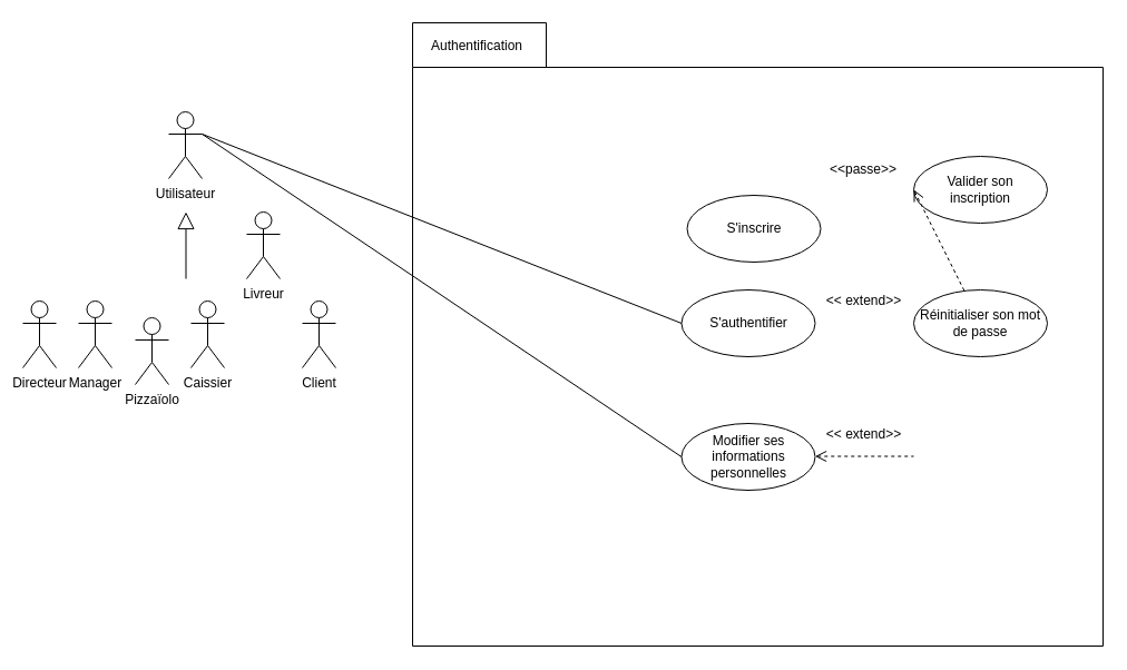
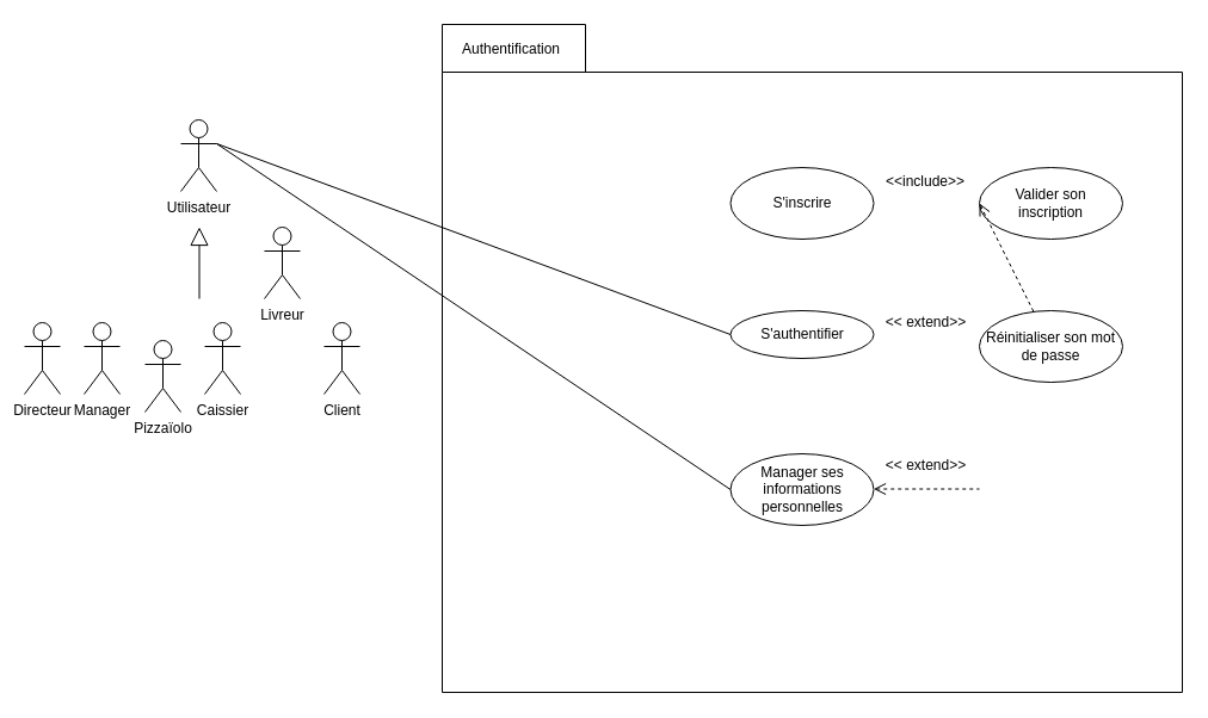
- <mxCell id="10" value="&amp;lt;&amp;lt;passe&amp;gt;&amp;gt;" style="text;html=1;strokeColor=none;fillColor=none;align=center;verticalAlign=middle;whiteSpace=wrap;rounded=0;" parent="2" vertex="1"><mxGeometry x="385" y="122" width="40" height="20" as="geometry" /></mxCell>
+ <mxCell id="10" value="&amp;lt;&amp;lt;include&amp;gt;&amp;gt;" style="text;html=1;strokeColor=none;fillColor=none;align=center;verticalAlign=middle;whiteSpace=wrap;rounded=0;" parent="2" vertex="1"><mxGeometry x="385" y="122" width="40" height="20" as="geometry" /></mxCell>
- <mxCell id="6" value="S'inscrire" style="ellipse;whiteSpace=wrap;html=1;fillColor=none;" parent="2" vertex="1"><mxGeometry x="246.5" y="155" width="120" height="60" as="geometry" /></mxCell>
+ <mxCell id="6" value="S'inscrire" style="ellipse;whiteSpace=wrap;html=1;fillColor=none;" parent="2" vertex="1"><mxGeometry x="241.5" y="120" width="120" height="60" as="geometry" /></mxCell>
- <mxCell id="5" value="S'authentifier" style="ellipse;whiteSpace=wrap;html=1;fillColor=none;" parent="2" vertex="1"><mxGeometry x="241.5" y="240" width="120" height="60" as="geometry" /></mxCell>
+ <mxCell id="5" value="S'authentifier" style="ellipse;whiteSpace=wrap;html=1;fillColor=none;" parent="2" vertex="1"><mxGeometry x="241.5" y="240" width="120" height="40" as="geometry" /></mxCell>
- <mxCell id="7" value="Modifier ses informations personnelles" style="ellipse;whiteSpace=wrap;html=1;fillColor=none;" parent="2" vertex="1"><mxGeometry x="241.5" y="360" width="120" height="60" as="geometry" /></mxCell>
+ <mxCell id="7" value="Manager ses informations personnelles" style="ellipse;whiteSpace=wrap;html=1;fillColor=none;" parent="2" vertex="1"><mxGeometry x="241.5" y="360" width="120" height="60" as="geometry" /></mxCell>
